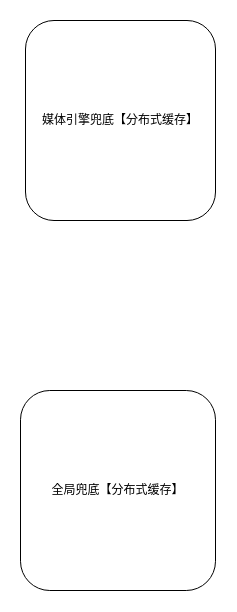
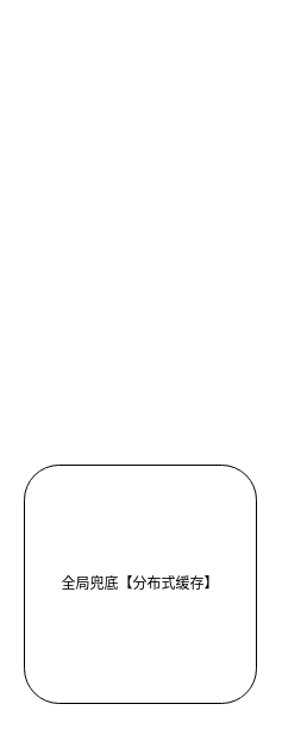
- <mxCell id="3" value="媒体引擎兜底【分布式缓存】" style="rounded=1;whiteSpace=wrap;html=1;" vertex="1" parent="1"><mxGeometry x="25" y="20" width="190" height="200" as="geometry" /></mxCell>
